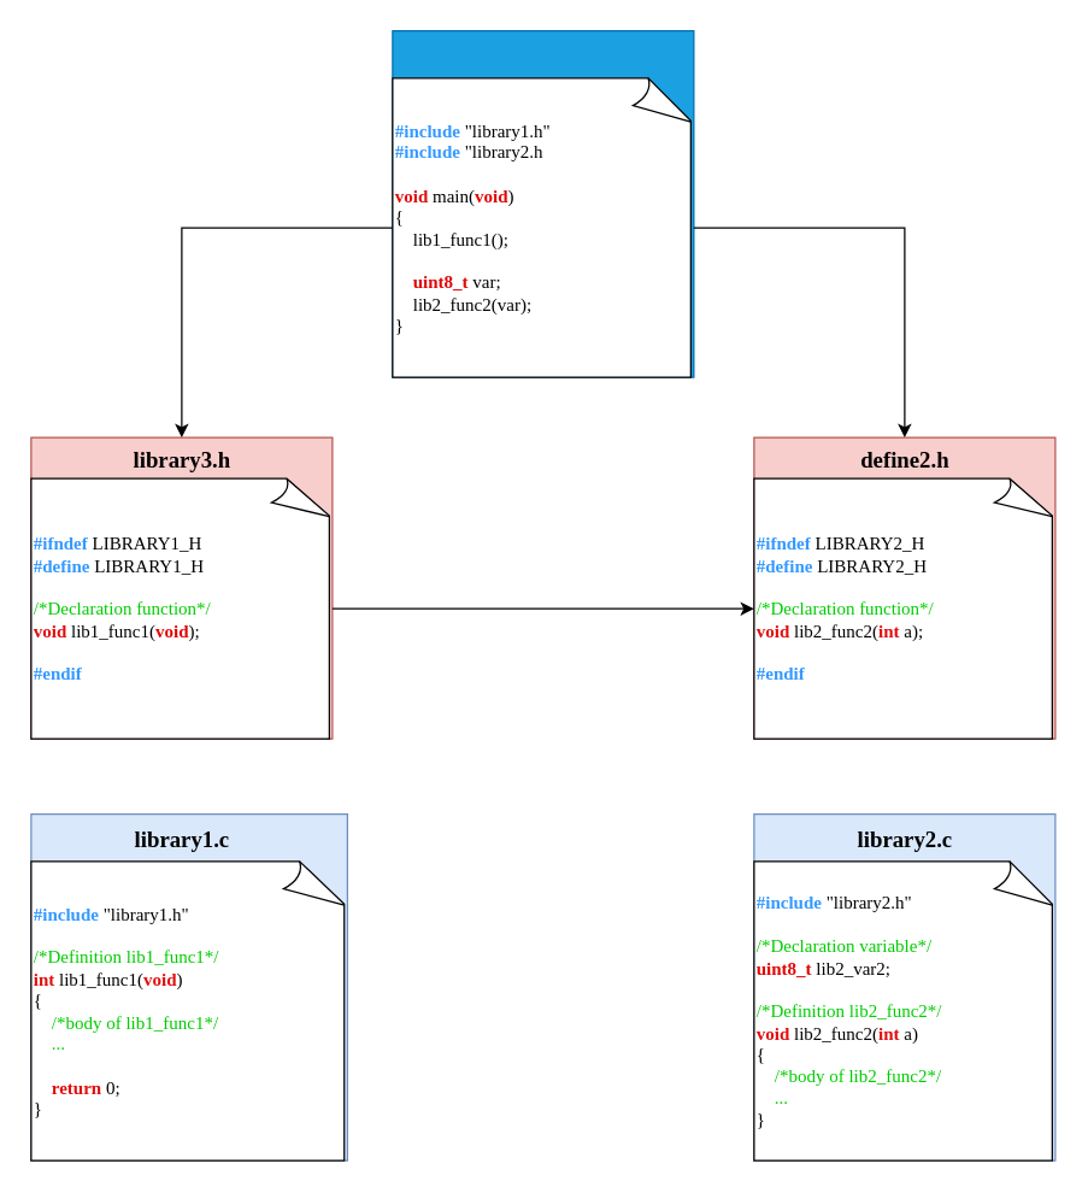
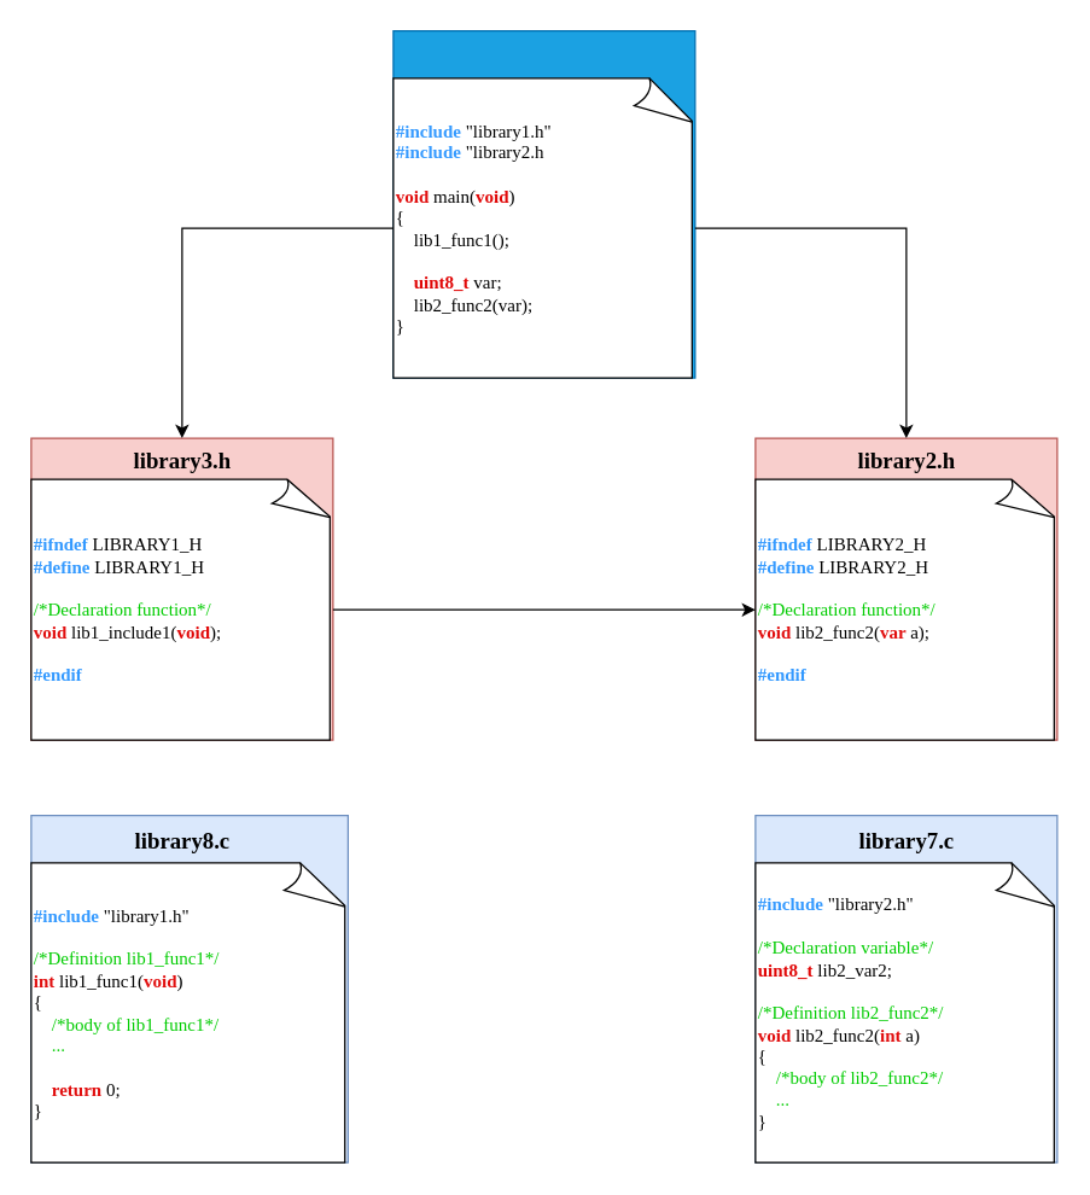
- <mxCell id="12" value="&lt;font style=&quot;font-size: 15px;&quot; face=&quot;Antikor Mono&quot;&gt;&lt;b&gt;define2.h&lt;/b&gt;&lt;/font&gt;" style="text;html=1;align=center;verticalAlign=middle;whiteSpace=wrap;rounded=0;" parent="10" vertex="1"><mxGeometry x="66.667" width="66.667" height="27.273" as="geometry" /></mxCell>
+ <mxCell id="12" value="&lt;font style=&quot;font-size: 15px;&quot; face=&quot;Antikor Mono&quot;&gt;&lt;b&gt;library2.h&lt;/b&gt;&lt;/font&gt;" style="text;html=1;align=center;verticalAlign=middle;whiteSpace=wrap;rounded=0;" parent="10" vertex="1"><mxGeometry x="66.667" width="66.667" height="27.273" as="geometry" /></mxCell>
- <mxCell id="14" value="&lt;font face=&quot;Antikor Mono&quot;&gt;&lt;b&gt;&lt;font color=&quot;#3399ff&quot;&gt;#ifndef&lt;/font&gt;&lt;/b&gt; LIBRARY1_H&lt;br&gt;&lt;font color=&quot;#3399ff&quot;&gt;&lt;b&gt;#define&lt;/b&gt;&lt;/font&gt; LIBRARY1_H&lt;br&gt;&lt;br&gt;&lt;font color=&quot;#00cc00&quot;&gt;/*Declaration function*/&lt;br&gt;&lt;/font&gt;&lt;b style=&quot;border-color: var(--border-color);&quot;&gt;&lt;font style=&quot;border-color: var(--border-color);&quot; color=&quot;#e10e0e&quot;&gt;void&lt;/font&gt;&lt;font style=&quot;border-color: var(--border-color);&quot; color=&quot;#e00606&quot;&gt;&amp;nbsp;&lt;/font&gt;&lt;/b&gt;lib1_func1(&lt;b&gt;&lt;font color=&quot;#e00606&quot;&gt;void&lt;/font&gt;&lt;/b&gt;);&lt;br&gt;&lt;br&gt;&lt;b&gt;&lt;font color=&quot;#3399ff&quot;&gt;#endif&lt;/font&gt;&lt;/b&gt;&lt;/font&gt;" style="whiteSpace=wrap;html=1;shape=mxgraph.basic.document;align=left;" parent="13" vertex="1"><mxGeometry y="27.273" width="200" height="172.727" as="geometry" /></mxCell>
+ <mxCell id="14" value="&lt;font face=&quot;Antikor Mono&quot;&gt;&lt;b&gt;&lt;font color=&quot;#3399ff&quot;&gt;#ifndef&lt;/font&gt;&lt;/b&gt; LIBRARY1_H&lt;br&gt;&lt;font color=&quot;#3399ff&quot;&gt;&lt;b&gt;#define&lt;/b&gt;&lt;/font&gt; LIBRARY1_H&lt;br&gt;&lt;br&gt;&lt;font color=&quot;#00cc00&quot;&gt;/*Declaration function*/&lt;br&gt;&lt;/font&gt;&lt;b style=&quot;border-color: var(--border-color);&quot;&gt;&lt;font style=&quot;border-color: var(--border-color);&quot; color=&quot;#e10e0e&quot;&gt;void&lt;/font&gt;&lt;font style=&quot;border-color: var(--border-color);&quot; color=&quot;#e00606&quot;&gt;&amp;nbsp;&lt;/font&gt;&lt;/b&gt;lib1_include1(&lt;b&gt;&lt;font color=&quot;#e00606&quot;&gt;void&lt;/font&gt;&lt;/b&gt;);&lt;br&gt;&lt;br&gt;&lt;b&gt;&lt;font color=&quot;#3399ff&quot;&gt;#endif&lt;/font&gt;&lt;/b&gt;&lt;/font&gt;" style="whiteSpace=wrap;html=1;shape=mxgraph.basic.document;align=left;" parent="13" vertex="1"><mxGeometry y="27.273" width="200" height="172.727" as="geometry" /></mxCell>
- <mxCell id="11" value="&lt;font face=&quot;Antikor Mono&quot;&gt;&lt;font style=&quot;&quot; color=&quot;#3399ff&quot;&gt;&lt;b style=&quot;&quot;&gt;#ifndef&lt;/b&gt;&lt;/font&gt; LIBRARY2_H&lt;br&gt;&lt;font style=&quot;&quot; color=&quot;#3399ff&quot;&gt;&lt;b&gt;#define&lt;/b&gt;&lt;/font&gt; LIBRARY2_H&lt;br&gt;&lt;br&gt;&lt;font color=&quot;#00cc00&quot;&gt;/*Declaration function*/&lt;/font&gt;&lt;br&gt;&lt;b style=&quot;border-color: var(--border-color);&quot;&gt;&lt;font style=&quot;border-color: var(--border-color);&quot; color=&quot;#e10e0e&quot;&gt;void&lt;/font&gt;&lt;font style=&quot;border-color: var(--border-color);&quot; color=&quot;#e00606&quot;&gt;&amp;nbsp;&lt;/font&gt;&lt;/b&gt;lib2_func2(&lt;span style=&quot;border-color: var(--border-color);&quot;&gt;&lt;font style=&quot;border-color: var(--border-color);&quot;&gt;&lt;b style=&quot;color: rgb(225, 14, 14);&quot;&gt;int &lt;/b&gt;a&lt;/font&gt;&lt;/span&gt;);&lt;br&gt;&lt;br&gt;&lt;font style=&quot;&quot; color=&quot;#3399ff&quot;&gt;&lt;b style=&quot;&quot;&gt;#endif&lt;/b&gt;&lt;/font&gt;&lt;/font&gt;" style="whiteSpace=wrap;html=1;shape=mxgraph.basic.document;align=left;" parent="10" vertex="1"><mxGeometry y="27.273" width="200" height="172.727" as="geometry" /></mxCell>
+ <mxCell id="11" value="&lt;font face=&quot;Antikor Mono&quot;&gt;&lt;font style=&quot;&quot; color=&quot;#3399ff&quot;&gt;&lt;b style=&quot;&quot;&gt;#ifndef&lt;/b&gt;&lt;/font&gt; LIBRARY2_H&lt;br&gt;&lt;font style=&quot;&quot; color=&quot;#3399ff&quot;&gt;&lt;b&gt;#define&lt;/b&gt;&lt;/font&gt; LIBRARY2_H&lt;br&gt;&lt;br&gt;&lt;font color=&quot;#00cc00&quot;&gt;/*Declaration function*/&lt;/font&gt;&lt;br&gt;&lt;b style=&quot;border-color: var(--border-color);&quot;&gt;&lt;font style=&quot;border-color: var(--border-color);&quot; color=&quot;#e10e0e&quot;&gt;void&lt;/font&gt;&lt;font style=&quot;border-color: var(--border-color);&quot; color=&quot;#e00606&quot;&gt;&amp;nbsp;&lt;/font&gt;&lt;/b&gt;lib2_func2(&lt;span style=&quot;border-color: var(--border-color);&quot;&gt;&lt;font style=&quot;border-color: var(--border-color);&quot;&gt;&lt;b style=&quot;color: rgb(225, 14, 14);&quot;&gt;var &lt;/b&gt;a&lt;/font&gt;&lt;/span&gt;);&lt;br&gt;&lt;br&gt;&lt;font style=&quot;&quot; color=&quot;#3399ff&quot;&gt;&lt;b style=&quot;&quot;&gt;#endif&lt;/b&gt;&lt;/font&gt;&lt;/font&gt;" style="whiteSpace=wrap;html=1;shape=mxgraph.basic.document;align=left;" parent="10" vertex="1"><mxGeometry y="27.273" width="200" height="172.727" as="geometry" /></mxCell>
- <mxCell id="6" value="&lt;font style=&quot;font-size: 15px;&quot; face=&quot;Antikor Mono&quot;&gt;&lt;b&gt;library1.c&lt;/b&gt;&lt;/font&gt;" style="text;html=1;align=center;verticalAlign=middle;whiteSpace=wrap;rounded=0;" parent="4" vertex="1"><mxGeometry x="66.667" width="66.667" height="31.364" as="geometry" /></mxCell>
+ <mxCell id="6" value="&lt;font style=&quot;font-size: 15px;&quot; face=&quot;Antikor Mono&quot;&gt;&lt;b&gt;library8.c&lt;/b&gt;&lt;/font&gt;" style="text;html=1;align=center;verticalAlign=middle;whiteSpace=wrap;rounded=0;" parent="4" vertex="1"><mxGeometry x="66.667" width="66.667" height="31.364" as="geometry" /></mxCell>
- <mxCell id="9" value="&lt;font style=&quot;font-size: 15px;&quot; face=&quot;Antikor Mono&quot;&gt;&lt;b&gt;library2.c&lt;/b&gt;&lt;/font&gt;" style="text;html=1;align=center;verticalAlign=middle;whiteSpace=wrap;rounded=0;" parent="7" vertex="1"><mxGeometry x="66.667" width="66.667" height="31.364" as="geometry" /></mxCell>
+ <mxCell id="9" value="&lt;font style=&quot;font-size: 15px;&quot; face=&quot;Antikor Mono&quot;&gt;&lt;b&gt;library7.c&lt;/b&gt;&lt;/font&gt;" style="text;html=1;align=center;verticalAlign=middle;whiteSpace=wrap;rounded=0;" parent="7" vertex="1"><mxGeometry x="66.667" width="66.667" height="31.364" as="geometry" /></mxCell>
